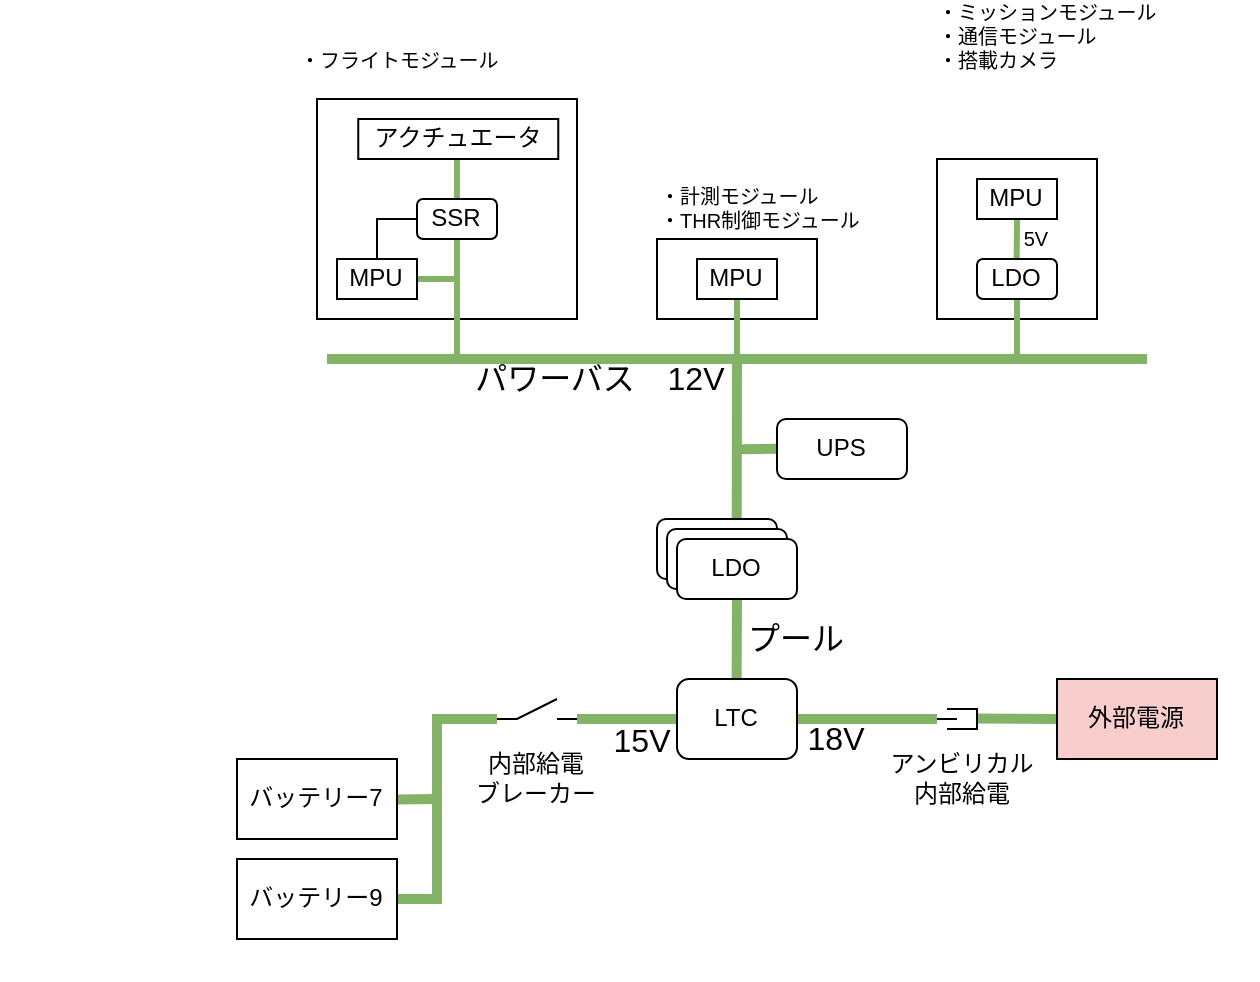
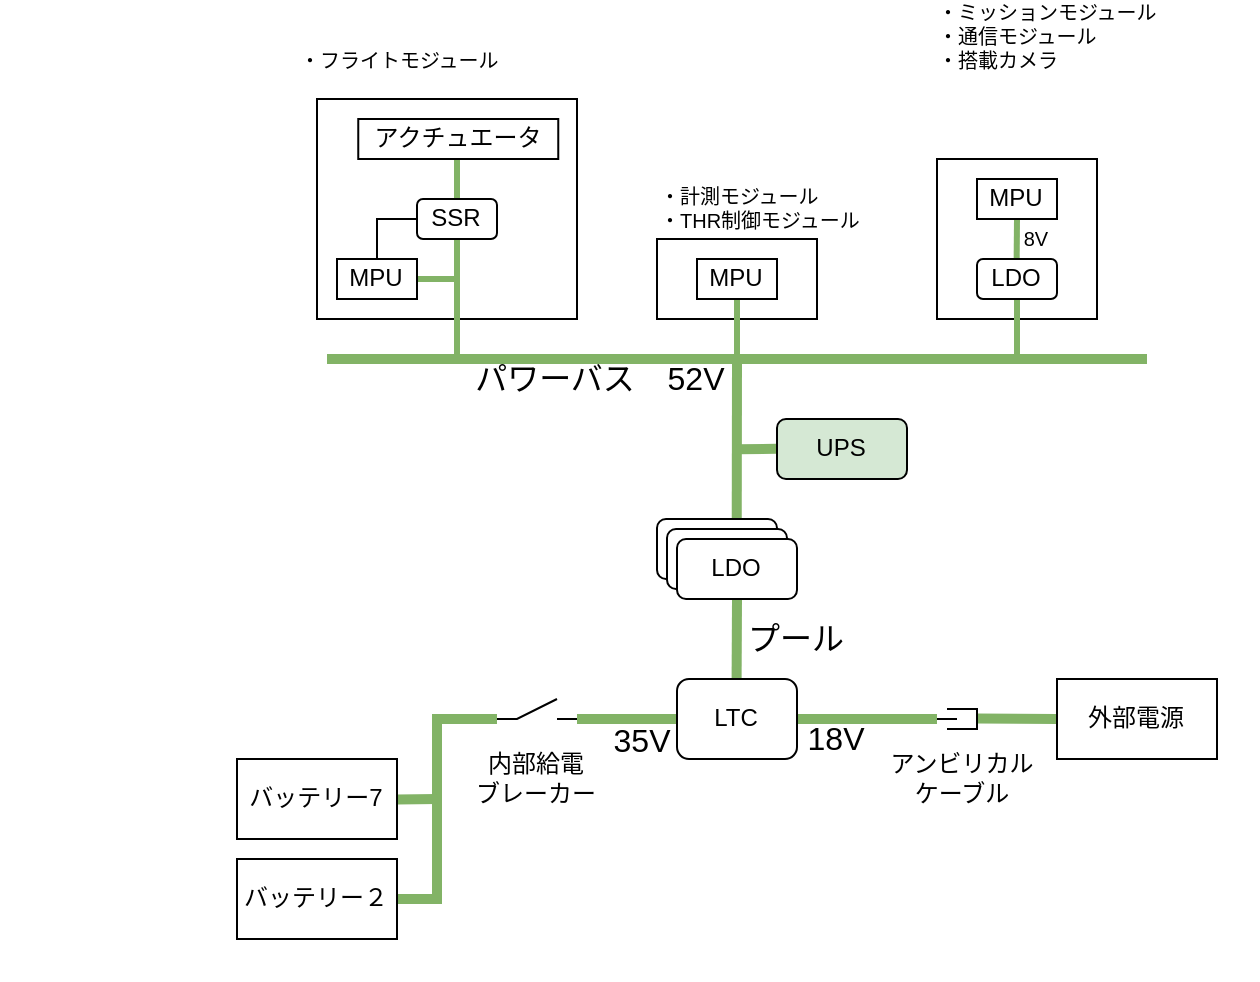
- <mxCell id="46" value="5V" style="text;html=1;align=center;verticalAlign=middle;whiteSpace=wrap;rounded=0;fontSize=10;fontColor=#000000;" parent="1" vertex="1"><mxGeometry x="498" y="90" width="40" height="20" as="geometry" /></mxCell>
+ <mxCell id="46" value="8V" style="text;html=1;align=center;verticalAlign=middle;whiteSpace=wrap;rounded=0;fontSize=10;fontColor=#000000;" parent="1" vertex="1"><mxGeometry x="498" y="90" width="40" height="20" as="geometry" /></mxCell>
- <mxCell id="29" value="12V" style="text;html=1;align=center;verticalAlign=middle;whiteSpace=wrap;rounded=0;fontSize=16;fontColor=#000000;" parent="1" vertex="1"><mxGeometry x="328" y="160" width="40" height="20" as="geometry" /></mxCell>
+ <mxCell id="29" value="52V" style="text;html=1;align=center;verticalAlign=middle;whiteSpace=wrap;rounded=0;fontSize=16;fontColor=#000000;" parent="1" vertex="1"><mxGeometry x="328" y="160" width="40" height="20" as="geometry" /></mxCell>
- <mxCell id="35" value="UPS" style="rounded=1;whiteSpace=wrap;html=1;" parent="1" vertex="1"><mxGeometry x="388" y="190" width="65" height="30" as="geometry" /></mxCell>
+ <mxCell id="35" value="UPS" style="rounded=1;whiteSpace=wrap;html=1;fillColor=#d5e8d4;" parent="1" vertex="1"><mxGeometry x="388" y="190" width="65" height="30" as="geometry" /></mxCell>
- <mxCell id="12" value="外部電源" style="rounded=0;whiteSpace=wrap;html=1;fillColor=#f8cecc;" parent="1" vertex="1"><mxGeometry x="528" y="320" width="80" height="40" as="geometry" /></mxCell>
+ <mxCell id="12" value="外部電源" style="rounded=0;whiteSpace=wrap;html=1;" parent="1" vertex="1"><mxGeometry x="528" y="320" width="80" height="40" as="geometry" /></mxCell>
- <mxCell id="19" value="15V" style="text;html=1;align=center;verticalAlign=middle;whiteSpace=wrap;rounded=0;fontSize=16;fontColor=#000000;" parent="1" vertex="1"><mxGeometry x="295.5" y="350" width="50" as="geometry" /></mxCell>
+ <mxCell id="19" value="35V" style="text;html=1;align=center;verticalAlign=middle;whiteSpace=wrap;rounded=0;fontSize=16;fontColor=#000000;" parent="1" vertex="1"><mxGeometry x="295.5" y="350" width="50" as="geometry" /></mxCell>
- <mxCell id="26" value="アンビリカル&lt;br&gt;内部給電" style="text;html=1;strokeColor=none;fillColor=none;align=center;verticalAlign=middle;whiteSpace=wrap;rounded=0;" parent="1" vertex="1"><mxGeometry x="440.5" y="350" width="80" height="40" as="geometry" /></mxCell>
+ <mxCell id="26" value="アンビリカル&lt;br&gt;ケーブル" style="text;html=1;strokeColor=none;fillColor=none;align=center;verticalAlign=middle;whiteSpace=wrap;rounded=0;" parent="1" vertex="1"><mxGeometry x="440.5" y="350" width="80" height="40" as="geometry" /></mxCell>
- <mxCell id="14" value="バッテリー9" style="rounded=0;whiteSpace=wrap;html=1;" parent="1" vertex="1"><mxGeometry x="118" y="410" width="80" height="40" as="geometry" /></mxCell>
+ <mxCell id="14" value="バッテリー２" style="rounded=0;whiteSpace=wrap;html=1;" parent="1" vertex="1"><mxGeometry x="118" y="410" width="80" height="40" as="geometry" /></mxCell>
